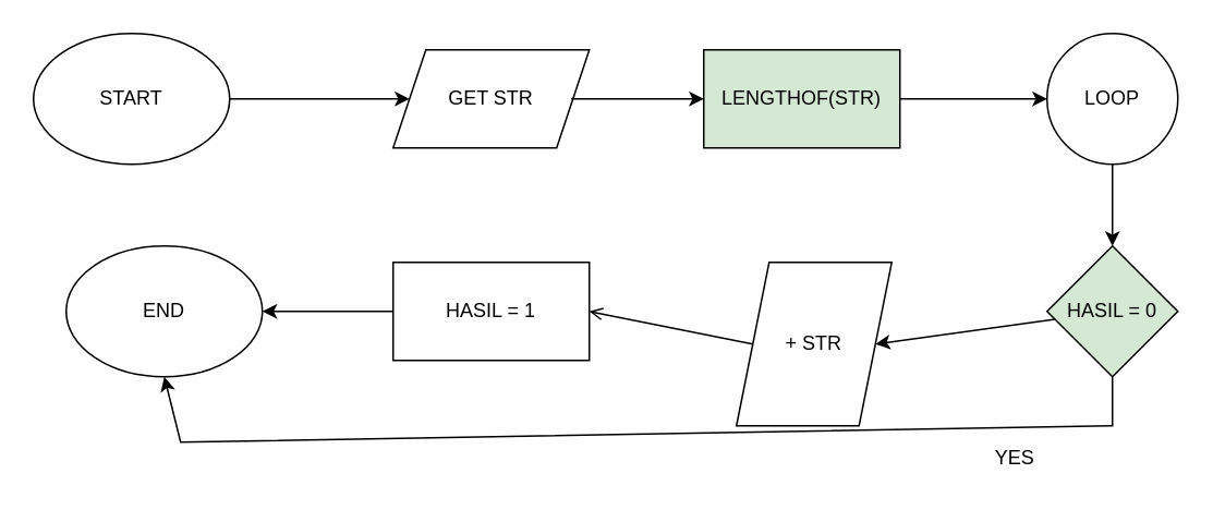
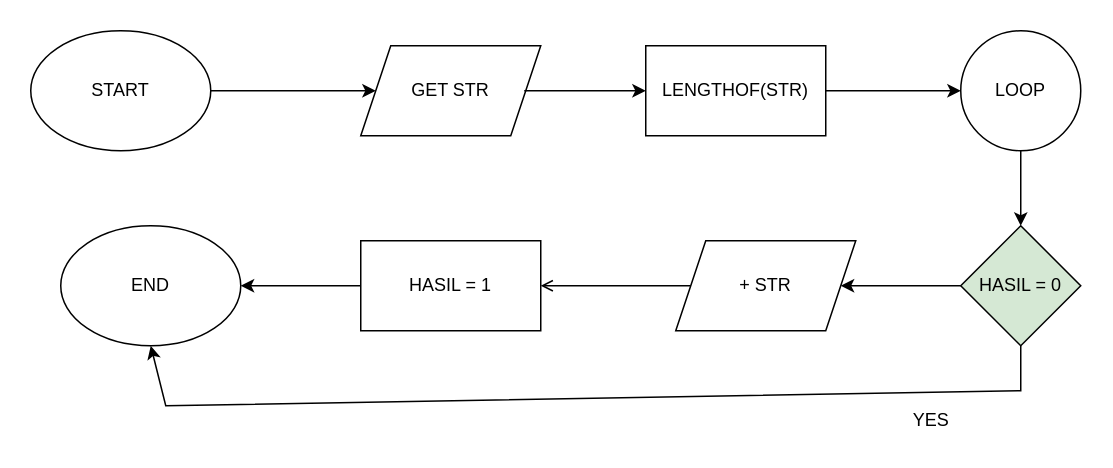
- <mxCell id="5" value="LENGTHOF(STR)" style="rounded=0;whiteSpace=wrap;html=1;fillColor=#d5e8d4;" parent="1" vertex="1"><mxGeometry x="430" y="30" width="120" height="60" as="geometry" /></mxCell>
+ <mxCell id="5" value="LENGTHOF(STR)" style="rounded=0;whiteSpace=wrap;html=1;" parent="1" vertex="1"><mxGeometry x="430" y="30" width="120" height="60" as="geometry" /></mxCell>
- <mxCell id="8" value="+ STR" style="shape=parallelogram;perimeter=parallelogramPerimeter;whiteSpace=wrap;html=1;fixedSize=1;" parent="1" vertex="1"><mxGeometry x="450" y="160" width="95" height="100" as="geometry" /></mxCell>
+ <mxCell id="8" value="+ STR" style="shape=parallelogram;perimeter=parallelogramPerimeter;whiteSpace=wrap;html=1;fixedSize=1;" parent="1" vertex="1"><mxGeometry x="450" y="160" width="120" height="60" as="geometry" /></mxCell>
